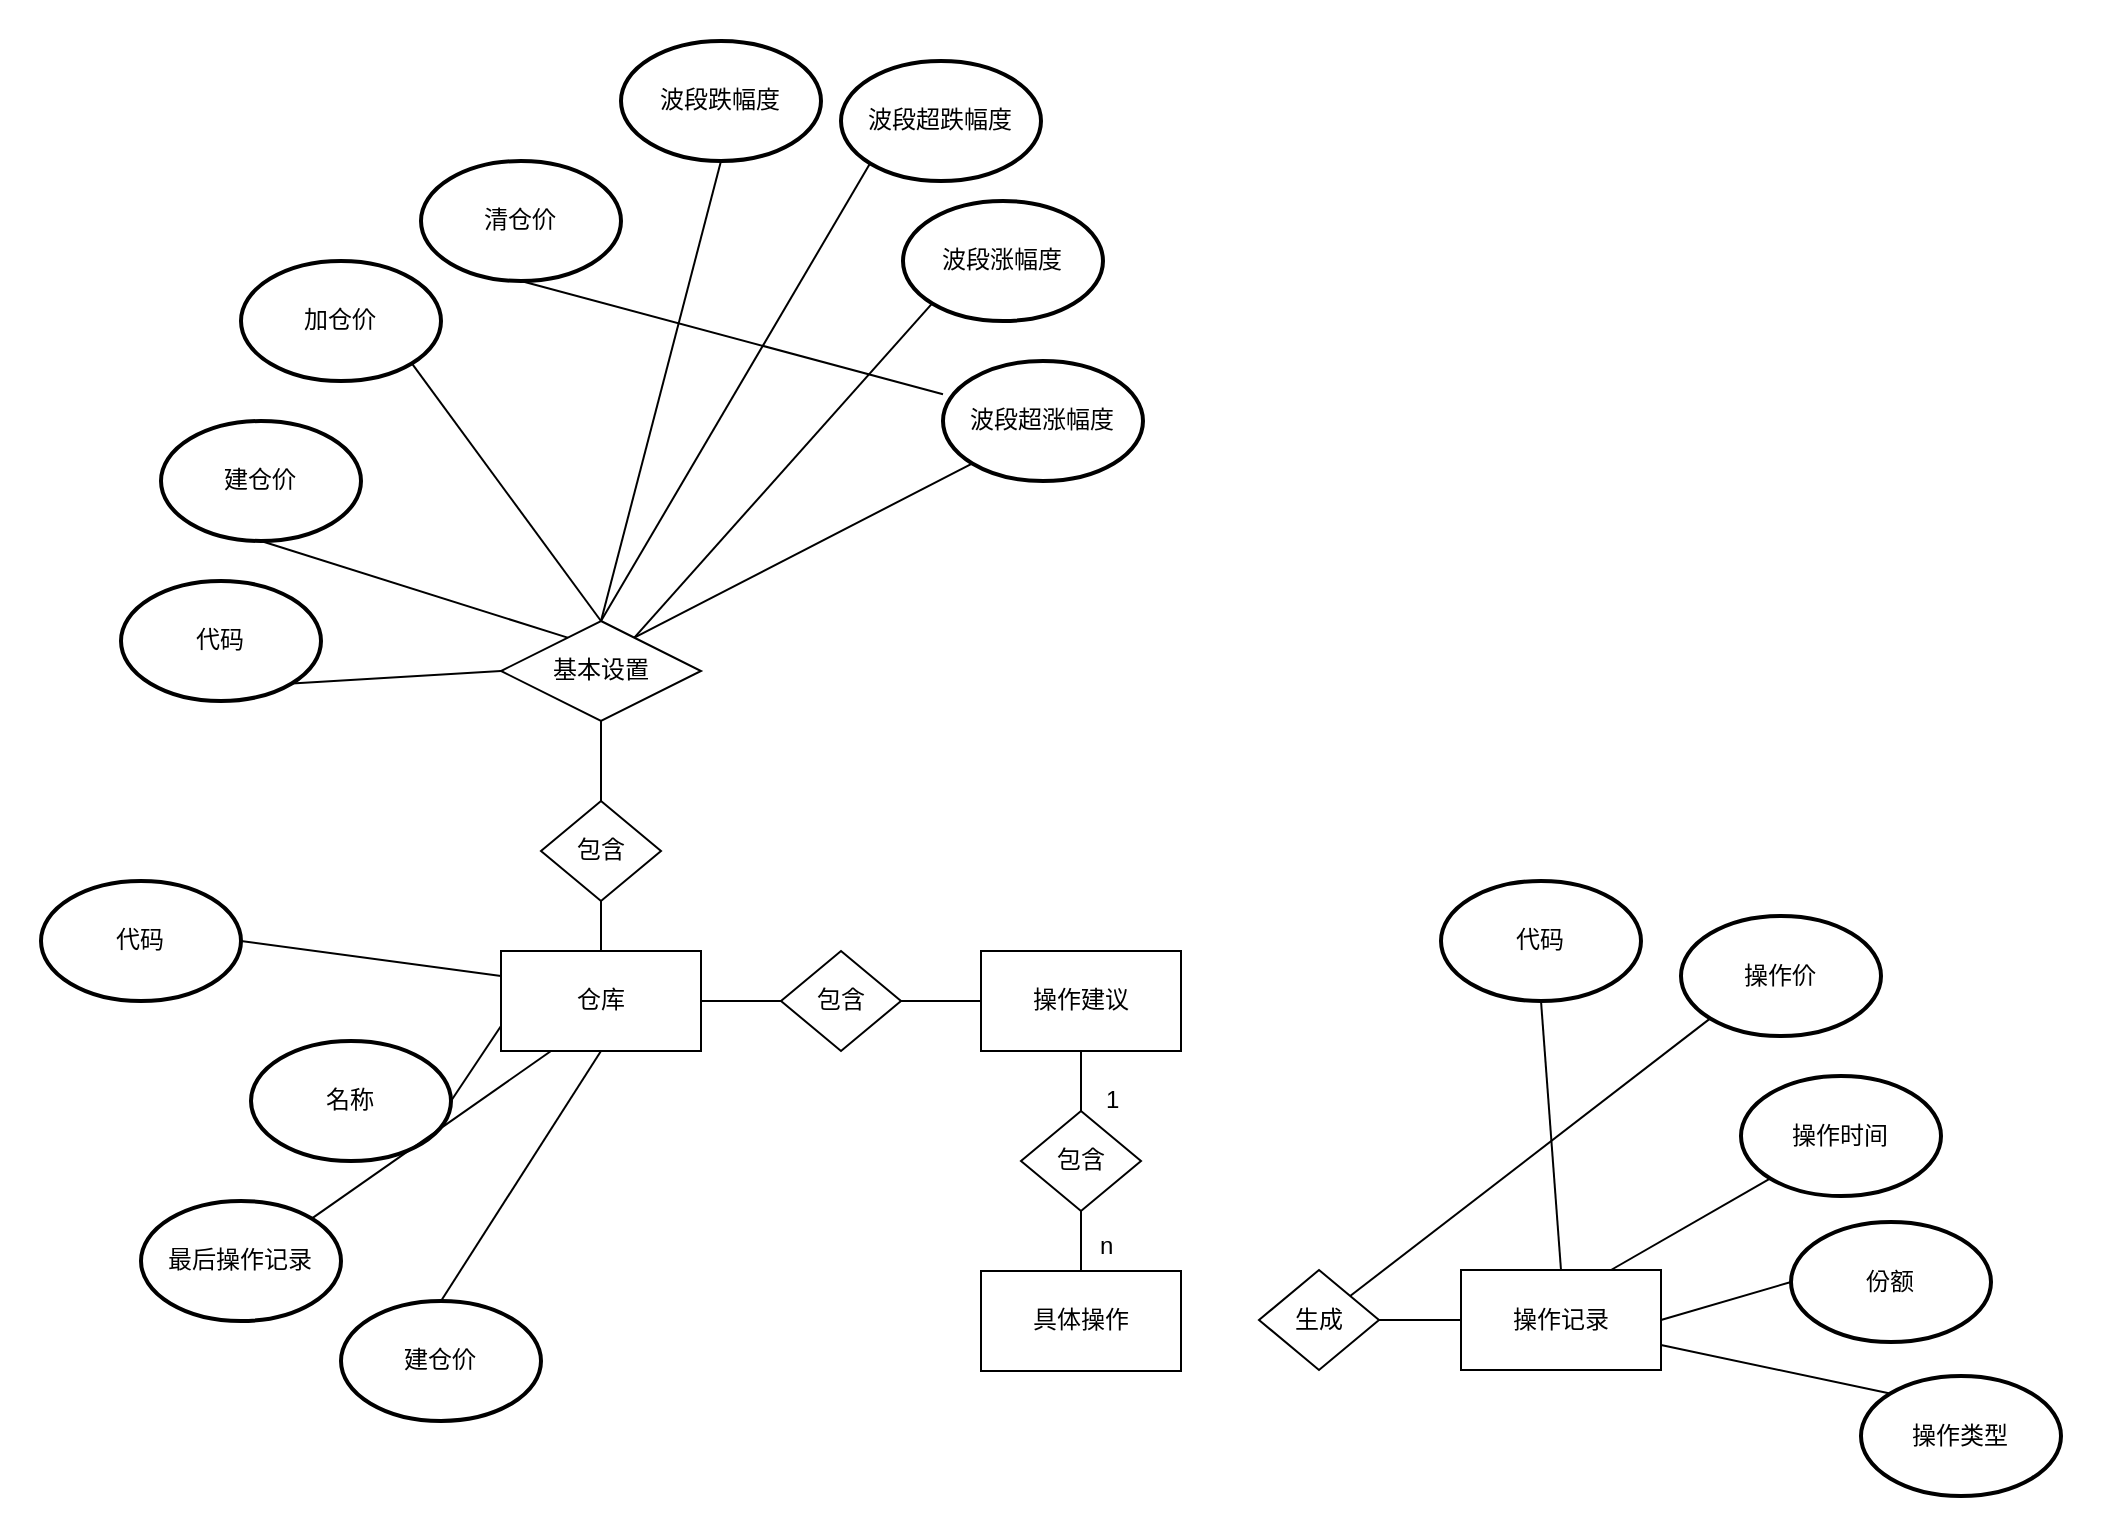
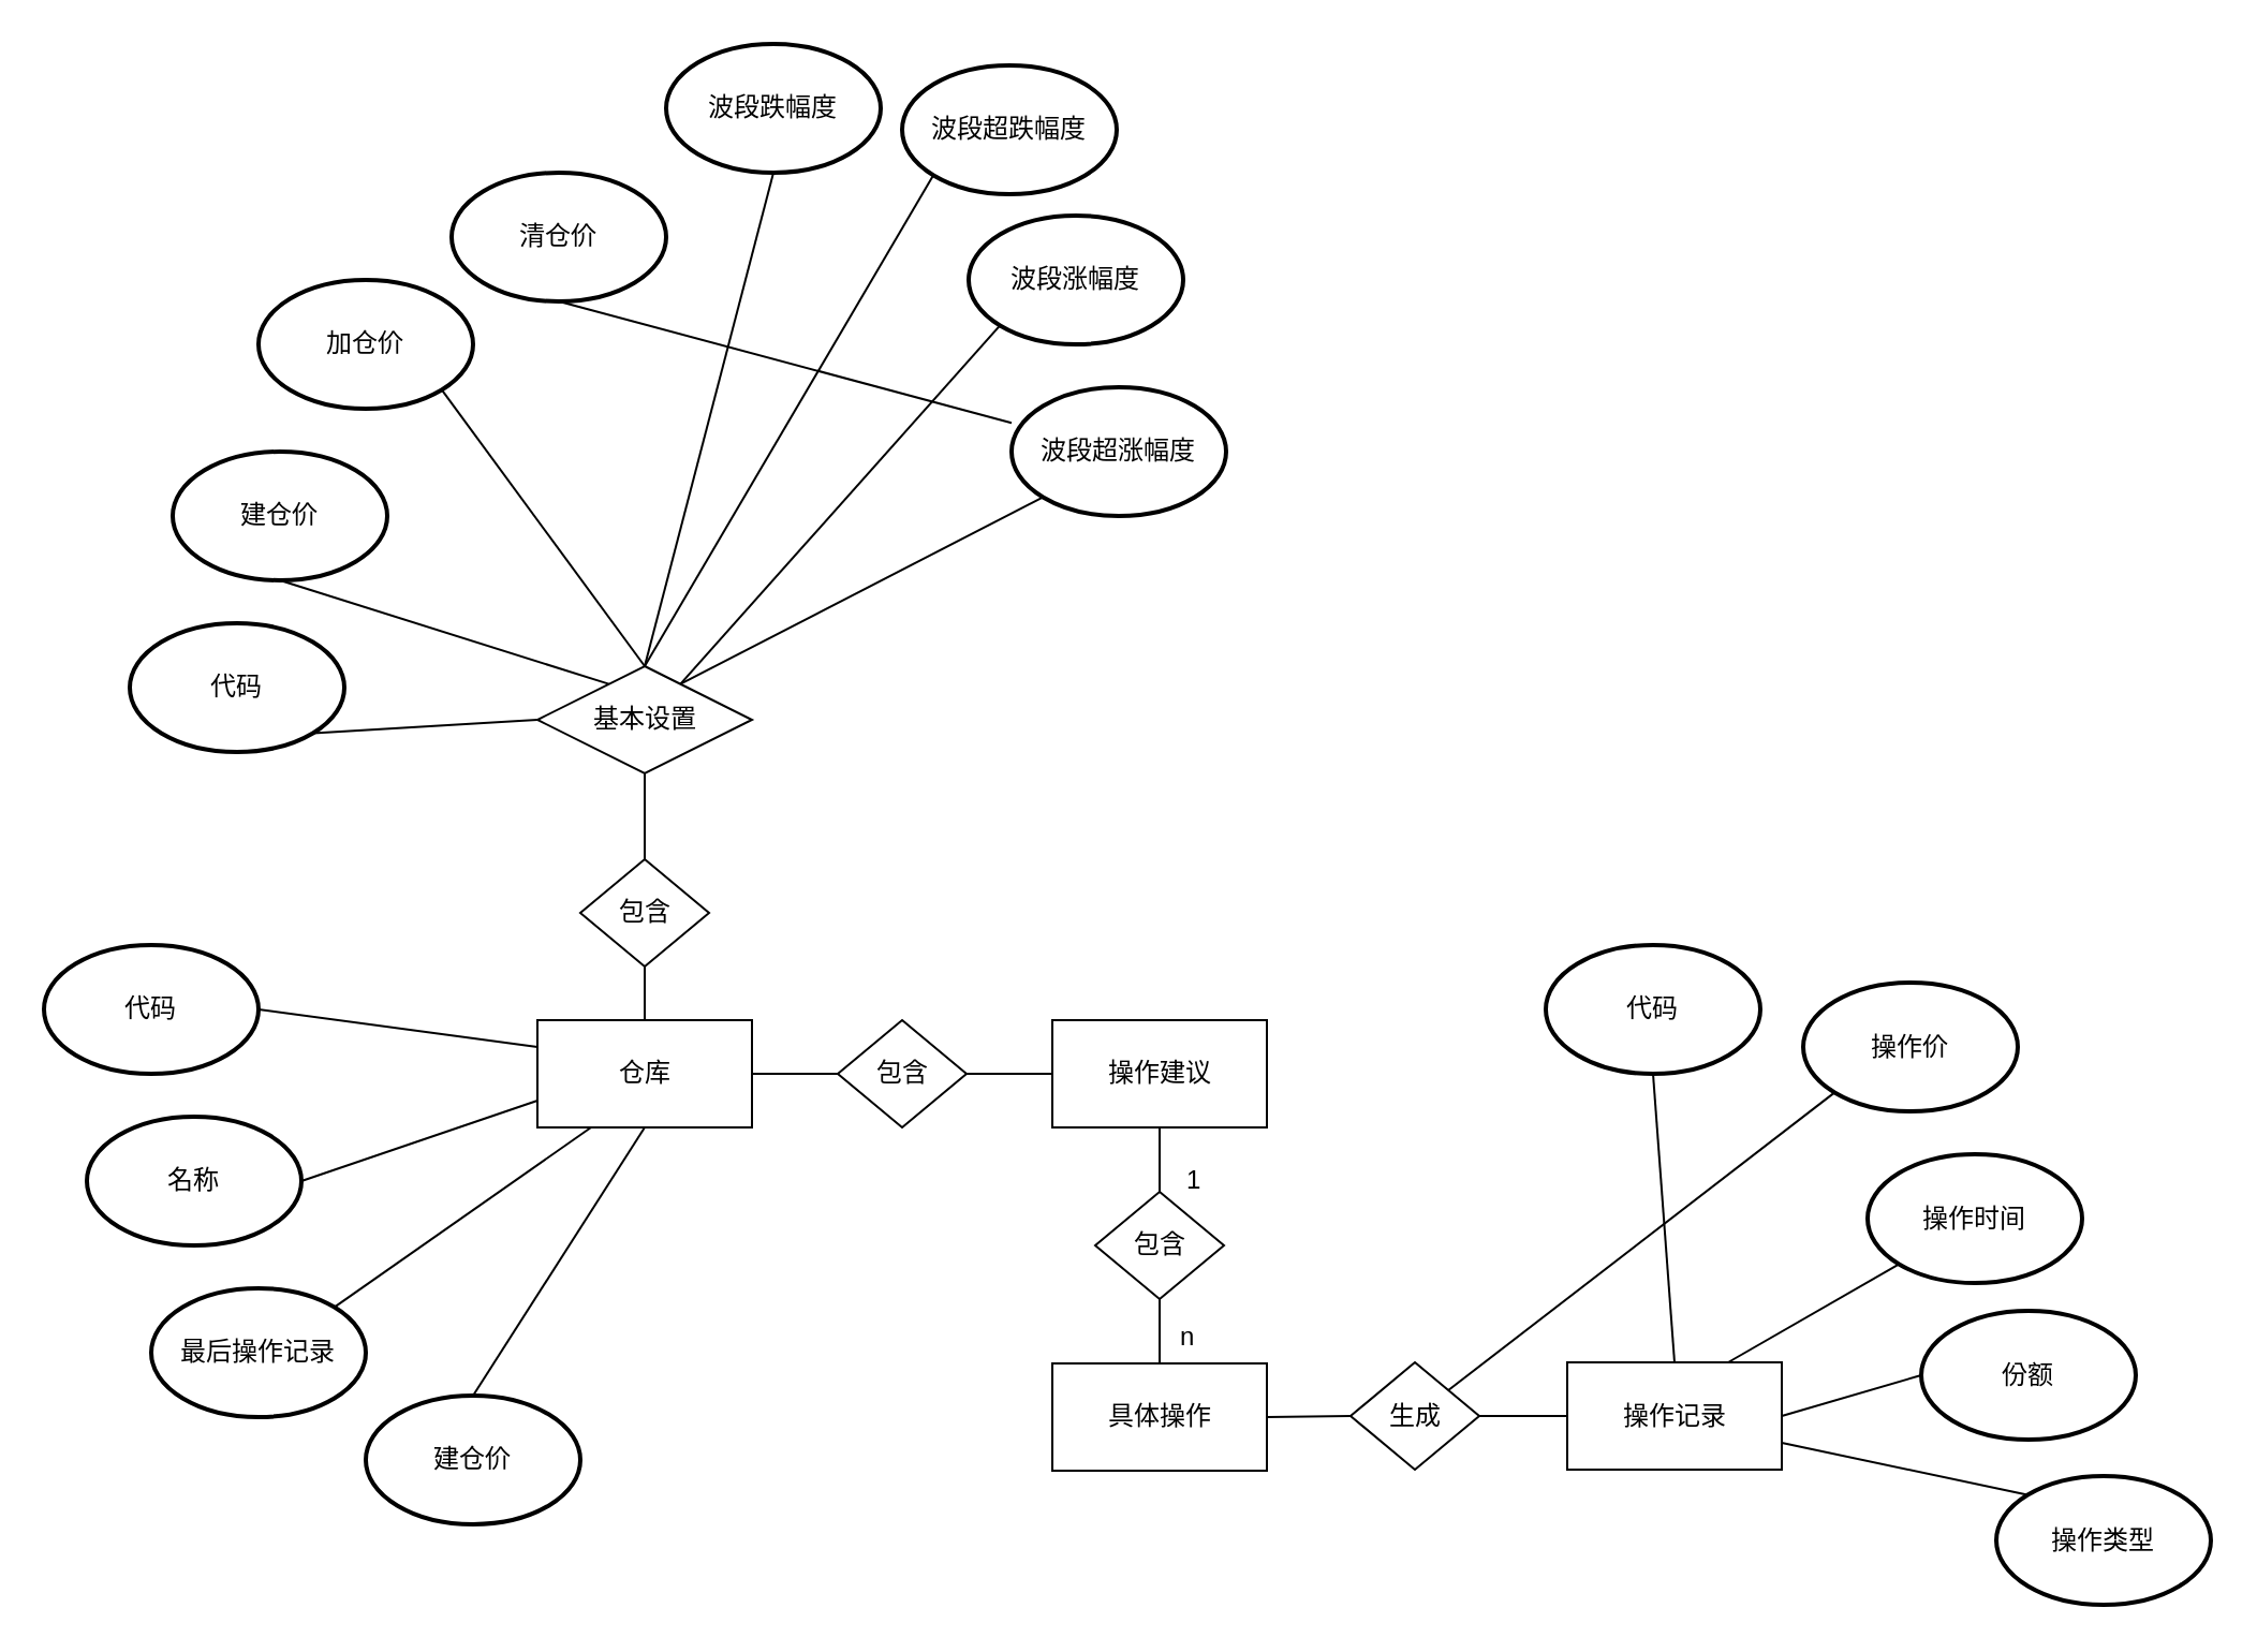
- <mxCell id="17" value="名称" style="strokeWidth=2;html=1;shape=mxgraph.flowchart.start_1;whiteSpace=wrap;" vertex="1" parent="1"><mxGeometry x="125" y="520" width="100" height="60" as="geometry" /></mxCell>
+ <mxCell id="17" value="名称" style="strokeWidth=2;html=1;shape=mxgraph.flowchart.start_1;whiteSpace=wrap;" vertex="1" parent="1"><mxGeometry x="40" y="520" width="100" height="60" as="geometry" /></mxCell>
+ <mxCell id="29" style="edgeStyle=none;rounded=0;orthogonalLoop=1;jettySize=auto;html=1;exitX=1;exitY=0.5;exitDx=0;exitDy=0;entryX=0;entryY=0.5;entryDx=0;entryDy=0;endArrow=none;endFill=0;" edge="1" parent="1" source="30" target="13"><mxGeometry relative="1" as="geometry" /></mxCell>
